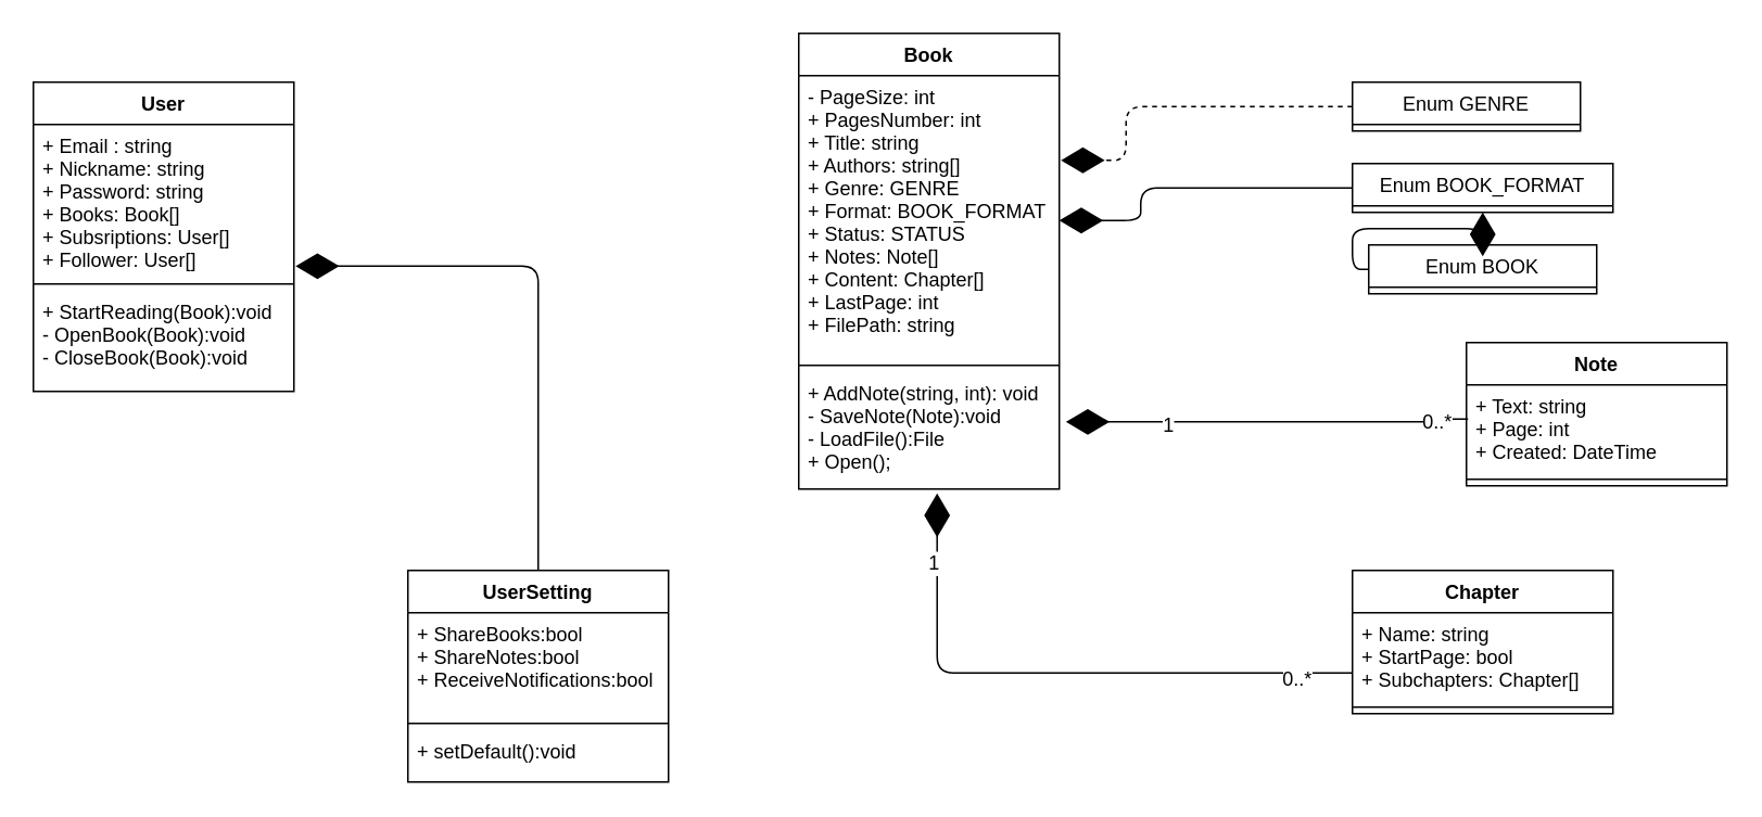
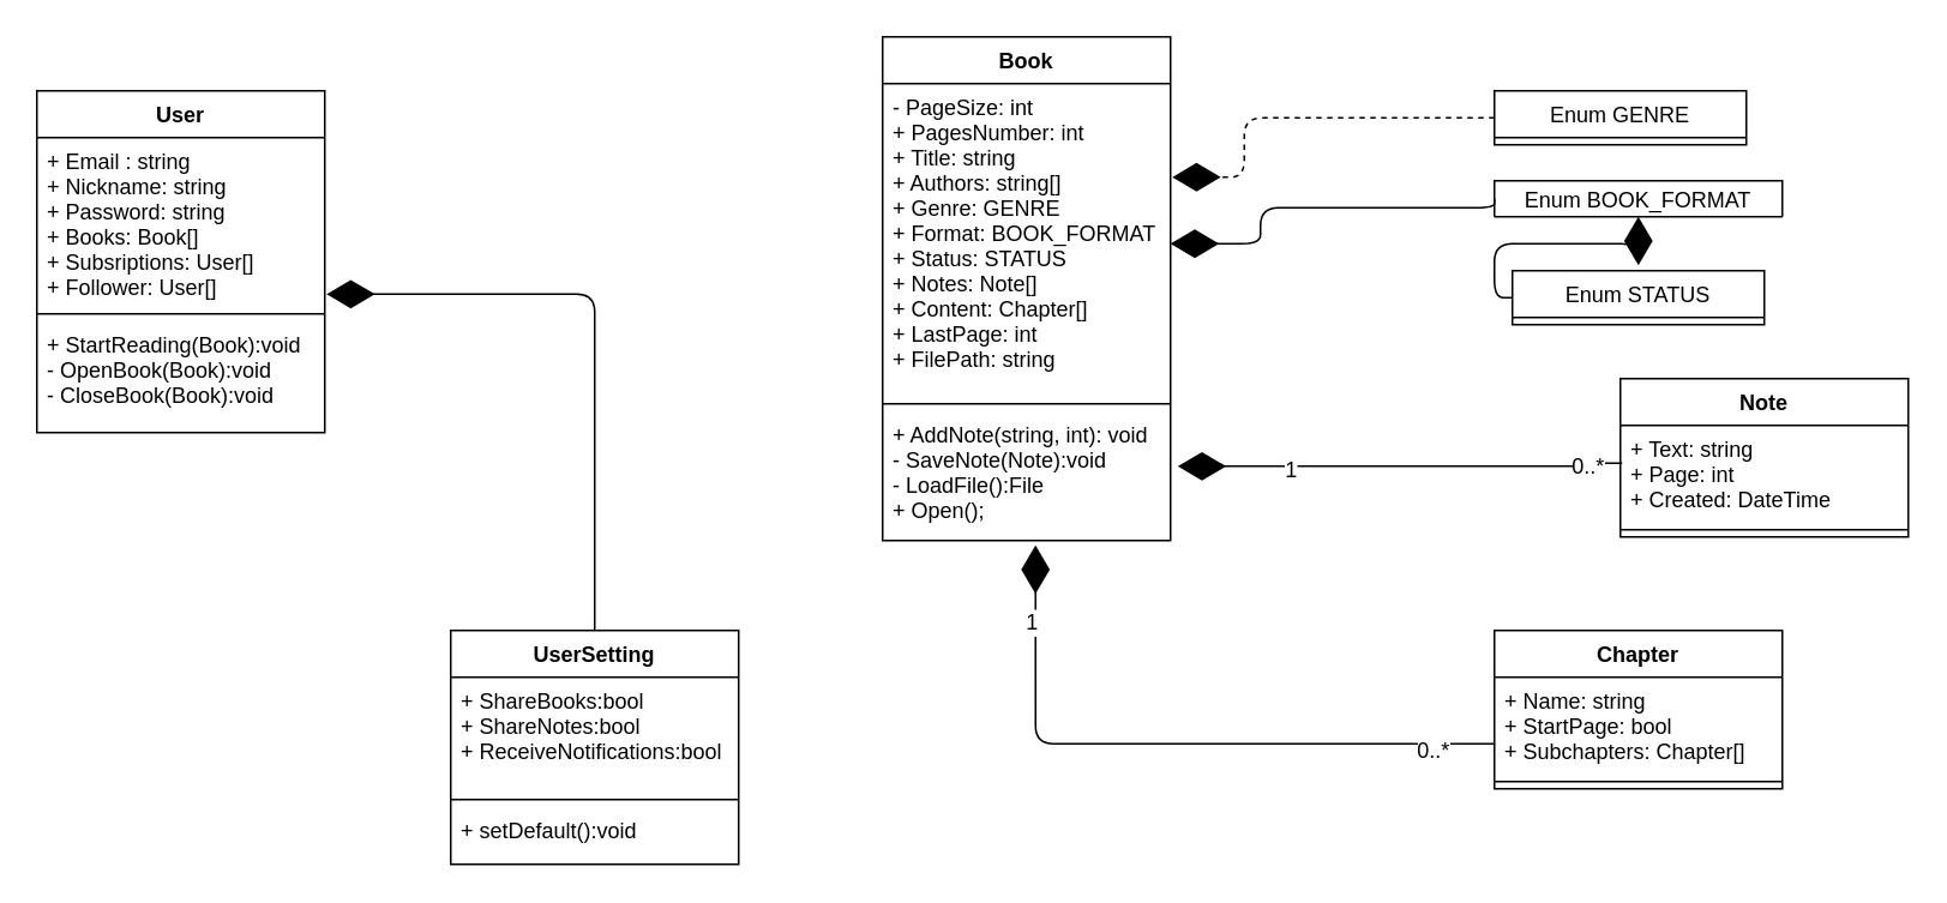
- <mxCell id="11" value="Enum BOOK_FORMAT" style="swimlane;fontStyle=0;childLayout=stackLayout;horizontal=1;startSize=26;fillColor=none;horizontalStack=0;resizeParent=1;resizeParentMax=0;resizeLast=0;collapsible=1;marginBottom=0;" parent="1" vertex="1"><mxGeometry x="830" y="100" width="160" height="30" as="geometry" /></mxCell>
+ <mxCell id="11" value="Enum BOOK_FORMAT" style="swimlane;fontStyle=0;childLayout=stackLayout;horizontal=1;startSize=26;fillColor=none;horizontalStack=0;resizeParent=1;resizeParentMax=0;resizeLast=0;collapsible=1;marginBottom=0;" parent="1" vertex="1"><mxGeometry x="830" y="100" width="160" height="20" as="geometry" /></mxCell>
- <mxCell id="26" value="Enum BOOK" style="swimlane;fontStyle=0;childLayout=stackLayout;horizontal=1;startSize=26;fillColor=none;horizontalStack=0;resizeParent=1;resizeParentMax=0;resizeLast=0;collapsible=1;marginBottom=0;" parent="1" vertex="1"><mxGeometry x="840" y="150" width="140" height="30" as="geometry" /></mxCell>
+ <mxCell id="26" value="Enum STATUS" style="swimlane;fontStyle=0;childLayout=stackLayout;horizontal=1;startSize=26;fillColor=none;horizontalStack=0;resizeParent=1;resizeParentMax=0;resizeLast=0;collapsible=1;marginBottom=0;" parent="1" vertex="1"><mxGeometry x="840" y="150" width="140" height="30" as="geometry" /></mxCell>
